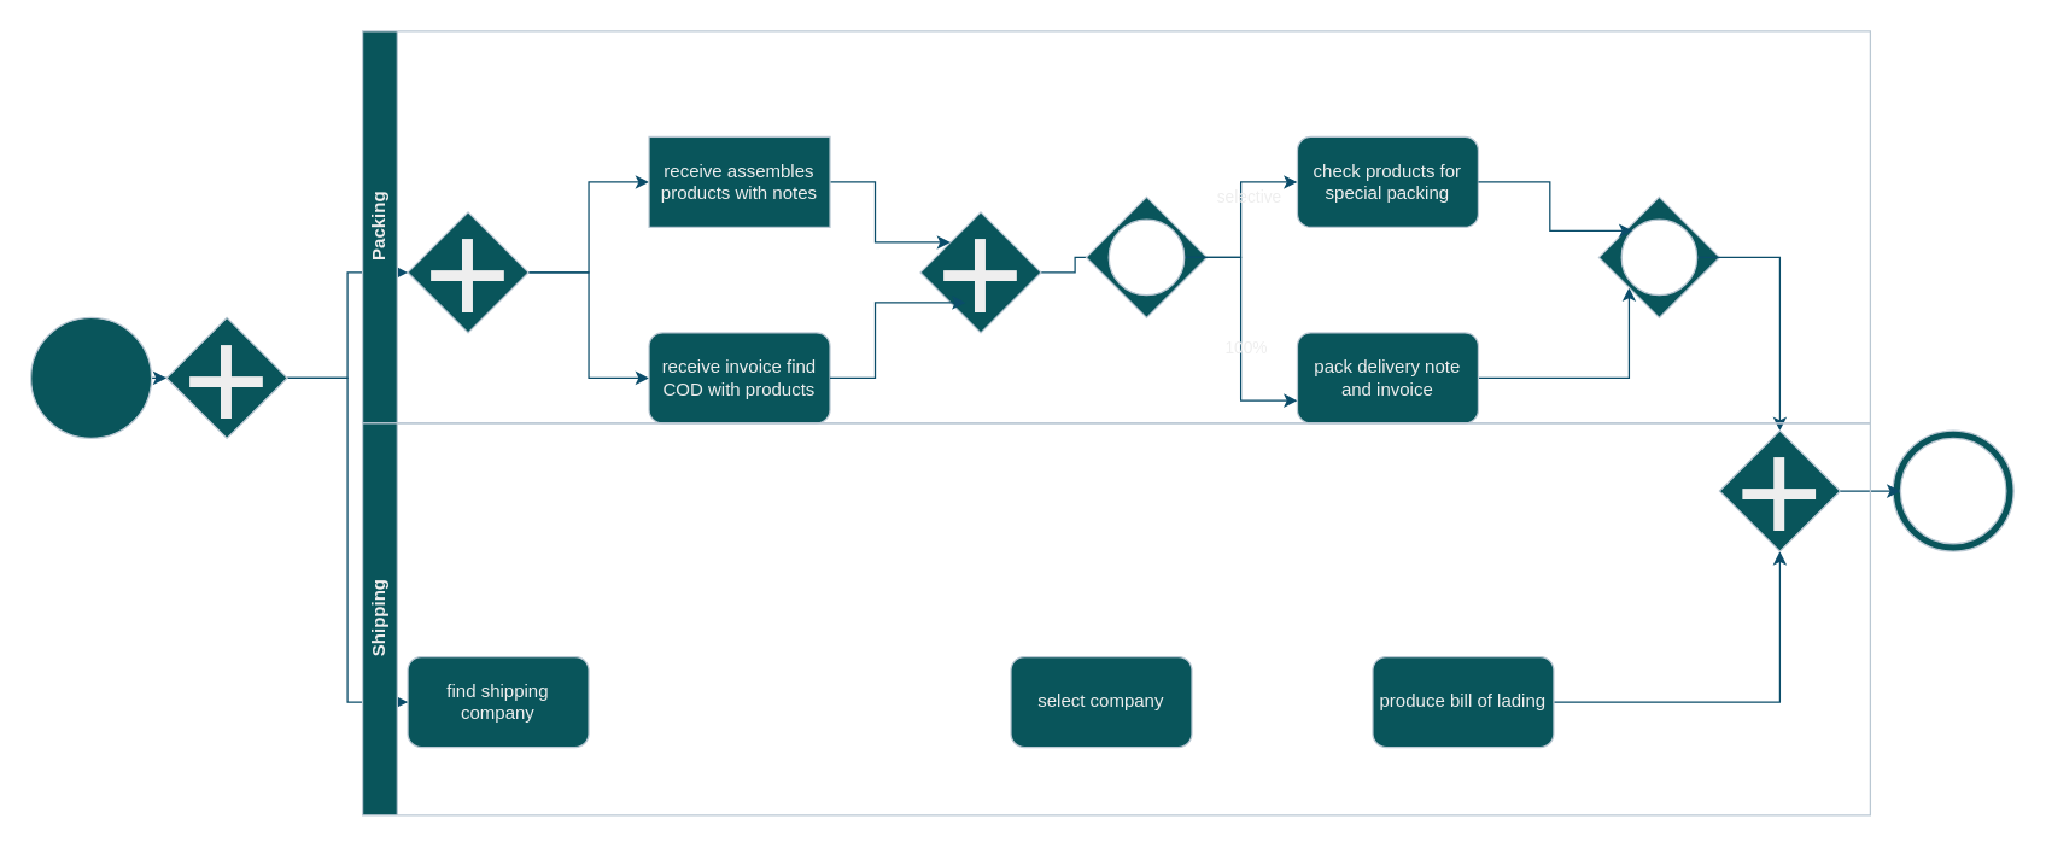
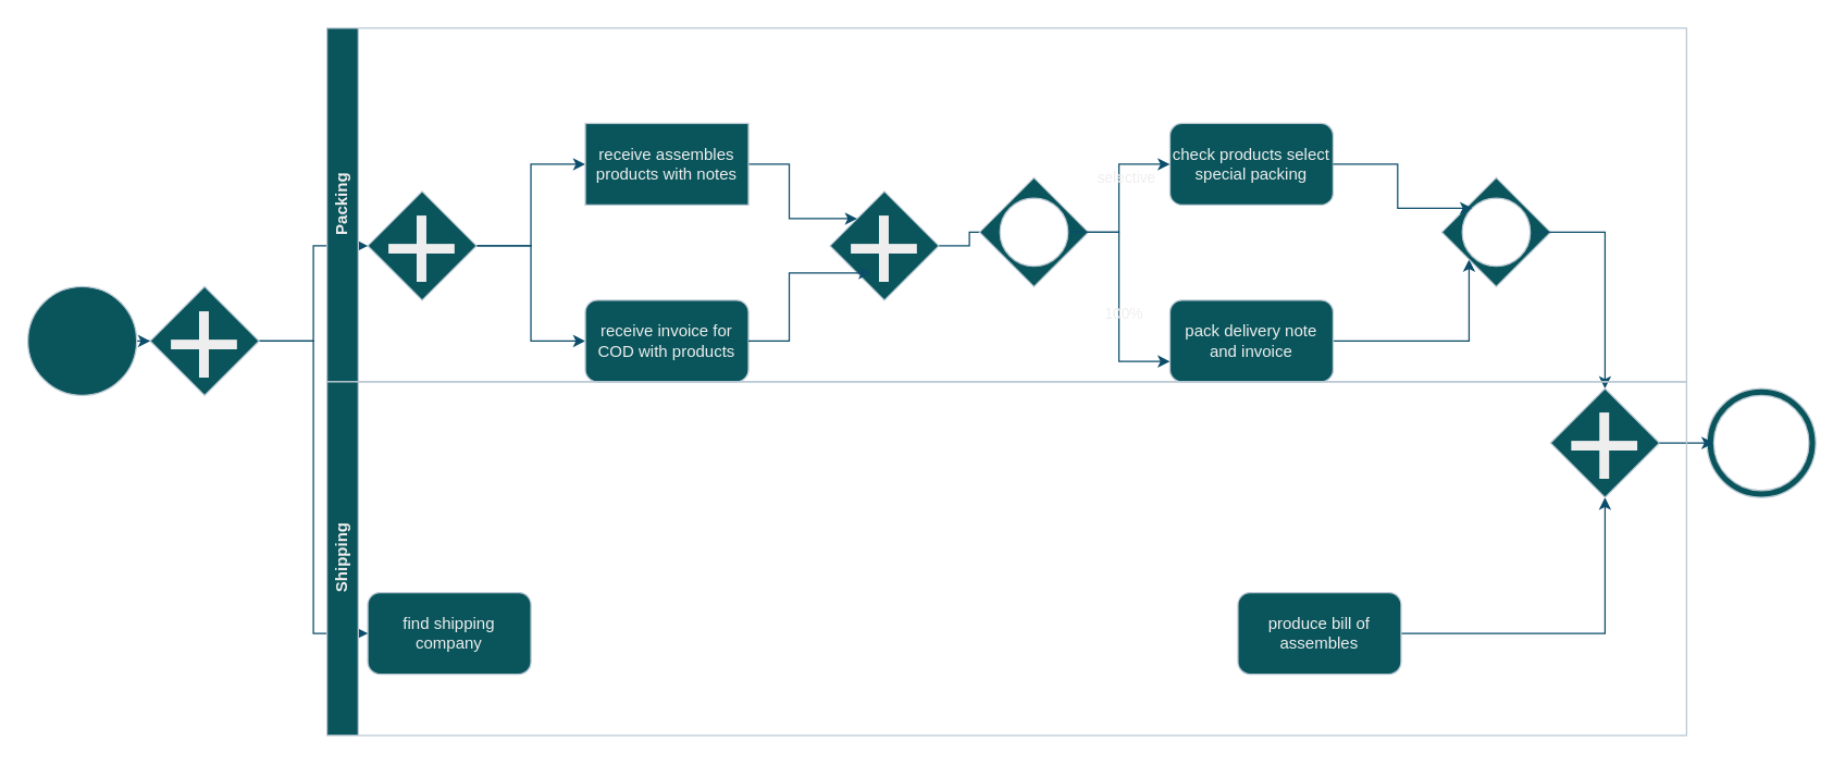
- <mxCell id="13" value="check products for special packing" style="rounded=1;whiteSpace=wrap;html=1;labelBackgroundColor=none;fillColor=#09555B;strokeColor=#BAC8D3;fontColor=#EEEEEE;" vertex="1" parent="1"><mxGeometry x="860" y="90" width="120" height="60" as="geometry" /></mxCell>
+ <mxCell id="13" value="check products select special packing" style="rounded=1;whiteSpace=wrap;html=1;labelBackgroundColor=none;fillColor=#09555B;strokeColor=#BAC8D3;fontColor=#EEEEEE;" vertex="1" parent="1"><mxGeometry x="860" y="90" width="120" height="60" as="geometry" /></mxCell>
- <mxCell id="11" value="receive invoice find COD with products" style="rounded=1;whiteSpace=wrap;html=1;labelBackgroundColor=none;fillColor=#09555B;strokeColor=#BAC8D3;fontColor=#EEEEEE;" vertex="1" parent="1"><mxGeometry x="430" y="220" width="120" height="60" as="geometry" /></mxCell>
+ <mxCell id="11" value="receive invoice for COD with products" style="rounded=1;whiteSpace=wrap;html=1;labelBackgroundColor=none;fillColor=#09555B;strokeColor=#BAC8D3;fontColor=#EEEEEE;" vertex="1" parent="1"><mxGeometry x="430" y="220" width="120" height="60" as="geometry" /></mxCell>
- <mxCell id="27" value="select company" style="rounded=1;whiteSpace=wrap;html=1;labelBackgroundColor=none;fillColor=#09555B;strokeColor=#BAC8D3;fontColor=#EEEEEE;" vertex="1" parent="1"><mxGeometry x="670" y="435" width="120" height="60" as="geometry" /></mxCell>
- <mxCell id="29" value="produce bill of lading" style="rounded=1;whiteSpace=wrap;html=1;labelBackgroundColor=none;fillColor=#09555B;strokeColor=#BAC8D3;fontColor=#EEEEEE;" vertex="1" parent="1"><mxGeometry x="910" y="435" width="120" height="60" as="geometry" /></mxCell>
+ <mxCell id="29" value="produce bill of assembles" style="rounded=1;whiteSpace=wrap;html=1;labelBackgroundColor=none;fillColor=#09555B;strokeColor=#BAC8D3;fontColor=#EEEEEE;" vertex="1" parent="1"><mxGeometry x="910" y="435" width="120" height="60" as="geometry" /></mxCell>
